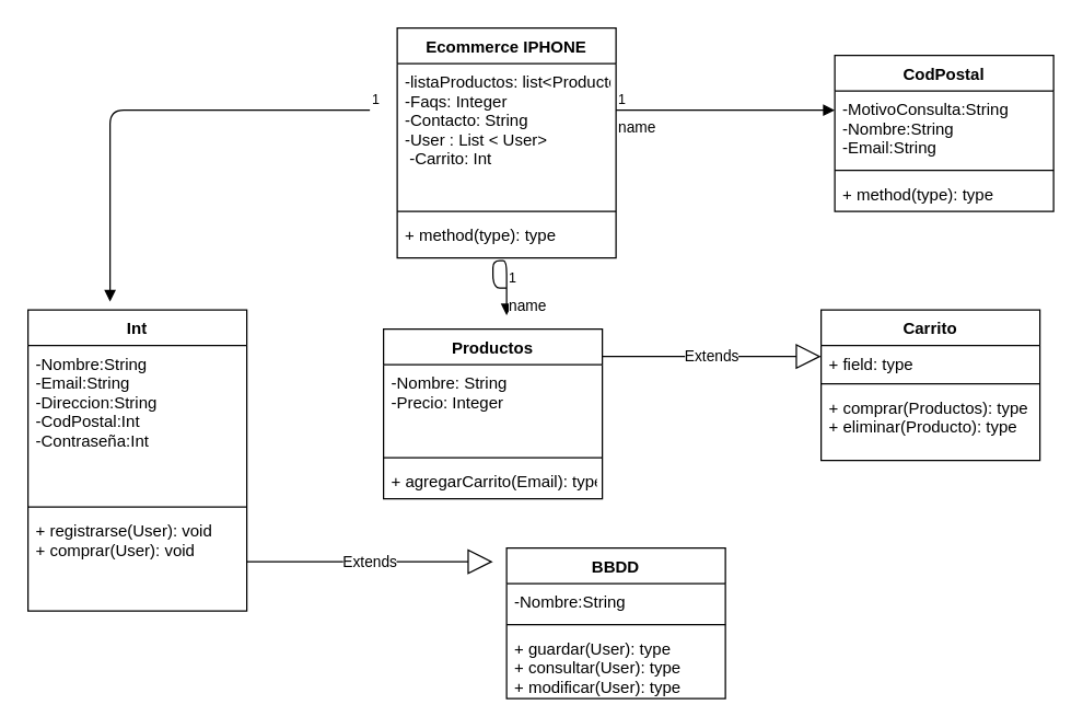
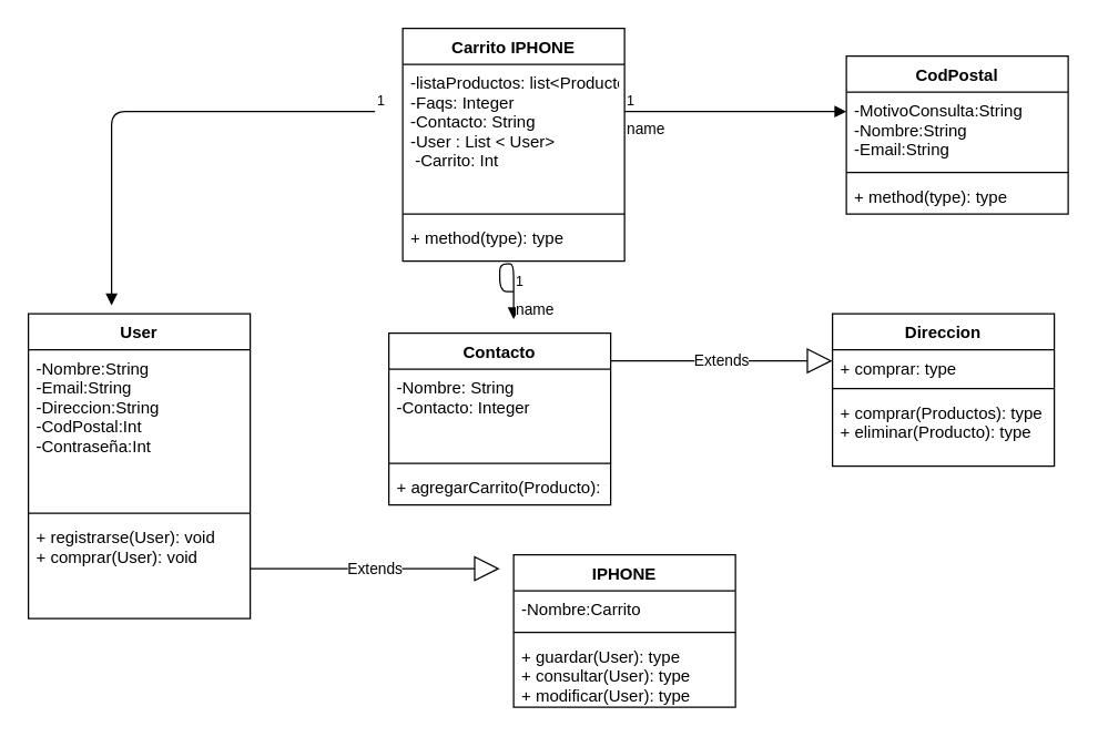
- <mxCell id="2" value="Ecommerce IPHONE" style="swimlane;fontStyle=1;align=center;verticalAlign=top;childLayout=stackLayout;horizontal=1;startSize=26;horizontalStack=0;resizeParent=1;resizeParentMax=0;resizeLast=0;collapsible=1;marginBottom=0;" vertex="1" parent="1"><mxGeometry x="290" y="20" width="160" height="168" as="geometry" /></mxCell>
+ <mxCell id="2" value="Carrito IPHONE" style="swimlane;fontStyle=1;align=center;verticalAlign=top;childLayout=stackLayout;horizontal=1;startSize=26;horizontalStack=0;resizeParent=1;resizeParentMax=0;resizeLast=0;collapsible=1;marginBottom=0;" vertex="1" parent="1"><mxGeometry x="290" y="20" width="160" height="168" as="geometry" /></mxCell>
- <mxCell id="6" value="Int" style="swimlane;fontStyle=1;align=center;verticalAlign=top;childLayout=stackLayout;horizontal=1;startSize=26;horizontalStack=0;resizeParent=1;resizeParentMax=0;resizeLast=0;collapsible=1;marginBottom=0;" vertex="1" parent="1"><mxGeometry x="20" y="226" width="160" height="220" as="geometry" /></mxCell>
+ <mxCell id="6" value="User" style="swimlane;fontStyle=1;align=center;verticalAlign=top;childLayout=stackLayout;horizontal=1;startSize=26;horizontalStack=0;resizeParent=1;resizeParentMax=0;resizeLast=0;collapsible=1;marginBottom=0;" vertex="1" parent="1"><mxGeometry x="20" y="226" width="160" height="220" as="geometry" /></mxCell>
- <mxCell id="14" value="Carrito" style="swimlane;fontStyle=1;align=center;verticalAlign=top;childLayout=stackLayout;horizontal=1;startSize=26;horizontalStack=0;resizeParent=1;resizeParentMax=0;resizeLast=0;collapsible=1;marginBottom=0;" vertex="1" parent="1"><mxGeometry x="600" y="226" width="160" height="110" as="geometry" /></mxCell>
+ <mxCell id="14" value="Direccion" style="swimlane;fontStyle=1;align=center;verticalAlign=top;childLayout=stackLayout;horizontal=1;startSize=26;horizontalStack=0;resizeParent=1;resizeParentMax=0;resizeLast=0;collapsible=1;marginBottom=0;" vertex="1" parent="1"><mxGeometry x="600" y="226" width="160" height="110" as="geometry" /></mxCell>
- <mxCell id="10" value="Productos" style="swimlane;fontStyle=1;align=center;verticalAlign=top;childLayout=stackLayout;horizontal=1;startSize=26;horizontalStack=0;resizeParent=1;resizeParentMax=0;resizeLast=0;collapsible=1;marginBottom=0;" vertex="1" parent="1"><mxGeometry x="280" y="240" width="160" height="124" as="geometry" /></mxCell>
+ <mxCell id="10" value="Contacto" style="swimlane;fontStyle=1;align=center;verticalAlign=top;childLayout=stackLayout;horizontal=1;startSize=26;horizontalStack=0;resizeParent=1;resizeParentMax=0;resizeLast=0;collapsible=1;marginBottom=0;" vertex="1" parent="1"><mxGeometry x="280" y="240" width="160" height="124" as="geometry" /></mxCell>
- <mxCell id="15" value="+ field: type" style="text;strokeColor=none;fillColor=none;align=left;verticalAlign=top;spacingLeft=4;spacingRight=4;overflow=hidden;rotatable=0;points=[[0,0.5],[1,0.5]];portConstraint=eastwest;" vertex="1" parent="14"><mxGeometry y="26" width="160" height="24" as="geometry" /></mxCell>
+ <mxCell id="15" value="+ comprar: type" style="text;strokeColor=none;fillColor=none;align=left;verticalAlign=top;spacingLeft=4;spacingRight=4;overflow=hidden;rotatable=0;points=[[0,0.5],[1,0.5]];portConstraint=eastwest;" vertex="1" parent="14"><mxGeometry y="26" width="160" height="24" as="geometry" /></mxCell>
- <mxCell id="11" value="-Nombre: String&#10;-Precio: Integer&#10;&#10;" style="text;strokeColor=none;fillColor=none;align=left;verticalAlign=top;spacingLeft=4;spacingRight=4;overflow=hidden;rotatable=0;points=[[0,0.5],[1,0.5]];portConstraint=eastwest;" vertex="1" parent="10"><mxGeometry y="26" width="160" height="64" as="geometry" /></mxCell>
+ <mxCell id="11" value="-Nombre: String&#10;-Contacto: Integer&#10;&#10;" style="text;strokeColor=none;fillColor=none;align=left;verticalAlign=top;spacingLeft=4;spacingRight=4;overflow=hidden;rotatable=0;points=[[0,0.5],[1,0.5]];portConstraint=eastwest;" vertex="1" parent="10"><mxGeometry y="26" width="160" height="64" as="geometry" /></mxCell>
- <mxCell id="13" value="+ agregarCarrito(Email): type" style="text;strokeColor=none;fillColor=none;align=left;verticalAlign=top;spacingLeft=4;spacingRight=4;overflow=hidden;rotatable=0;points=[[0,0.5],[1,0.5]];portConstraint=eastwest;" vertex="1" parent="10"><mxGeometry y="98" width="160" height="26" as="geometry" /></mxCell>
+ <mxCell id="13" value="+ agregarCarrito(Producto): type" style="text;strokeColor=none;fillColor=none;align=left;verticalAlign=top;spacingLeft=4;spacingRight=4;overflow=hidden;rotatable=0;points=[[0,0.5],[1,0.5]];portConstraint=eastwest;" vertex="1" parent="10"><mxGeometry y="98" width="160" height="26" as="geometry" /></mxCell>
- <mxCell id="18" value="BBDD" style="swimlane;fontStyle=1;align=center;verticalAlign=top;childLayout=stackLayout;horizontal=1;startSize=26;horizontalStack=0;resizeParent=1;resizeParentMax=0;resizeLast=0;collapsible=1;marginBottom=0;" vertex="1" parent="1"><mxGeometry x="370" y="400" width="160" height="110" as="geometry" /></mxCell>
+ <mxCell id="18" value="IPHONE" style="swimlane;fontStyle=1;align=center;verticalAlign=top;childLayout=stackLayout;horizontal=1;startSize=26;horizontalStack=0;resizeParent=1;resizeParentMax=0;resizeLast=0;collapsible=1;marginBottom=0;" vertex="1" parent="1"><mxGeometry x="370" y="400" width="160" height="110" as="geometry" /></mxCell>
- <mxCell id="19" value="-Nombre:String" style="text;strokeColor=none;fillColor=none;align=left;verticalAlign=top;spacingLeft=4;spacingRight=4;overflow=hidden;rotatable=0;points=[[0,0.5],[1,0.5]];portConstraint=eastwest;" vertex="1" parent="18"><mxGeometry y="26" width="160" height="26" as="geometry" /></mxCell>
+ <mxCell id="19" value="-Nombre:Carrito" style="text;strokeColor=none;fillColor=none;align=left;verticalAlign=top;spacingLeft=4;spacingRight=4;overflow=hidden;rotatable=0;points=[[0,0.5],[1,0.5]];portConstraint=eastwest;" vertex="1" parent="18"><mxGeometry y="26" width="160" height="26" as="geometry" /></mxCell>
